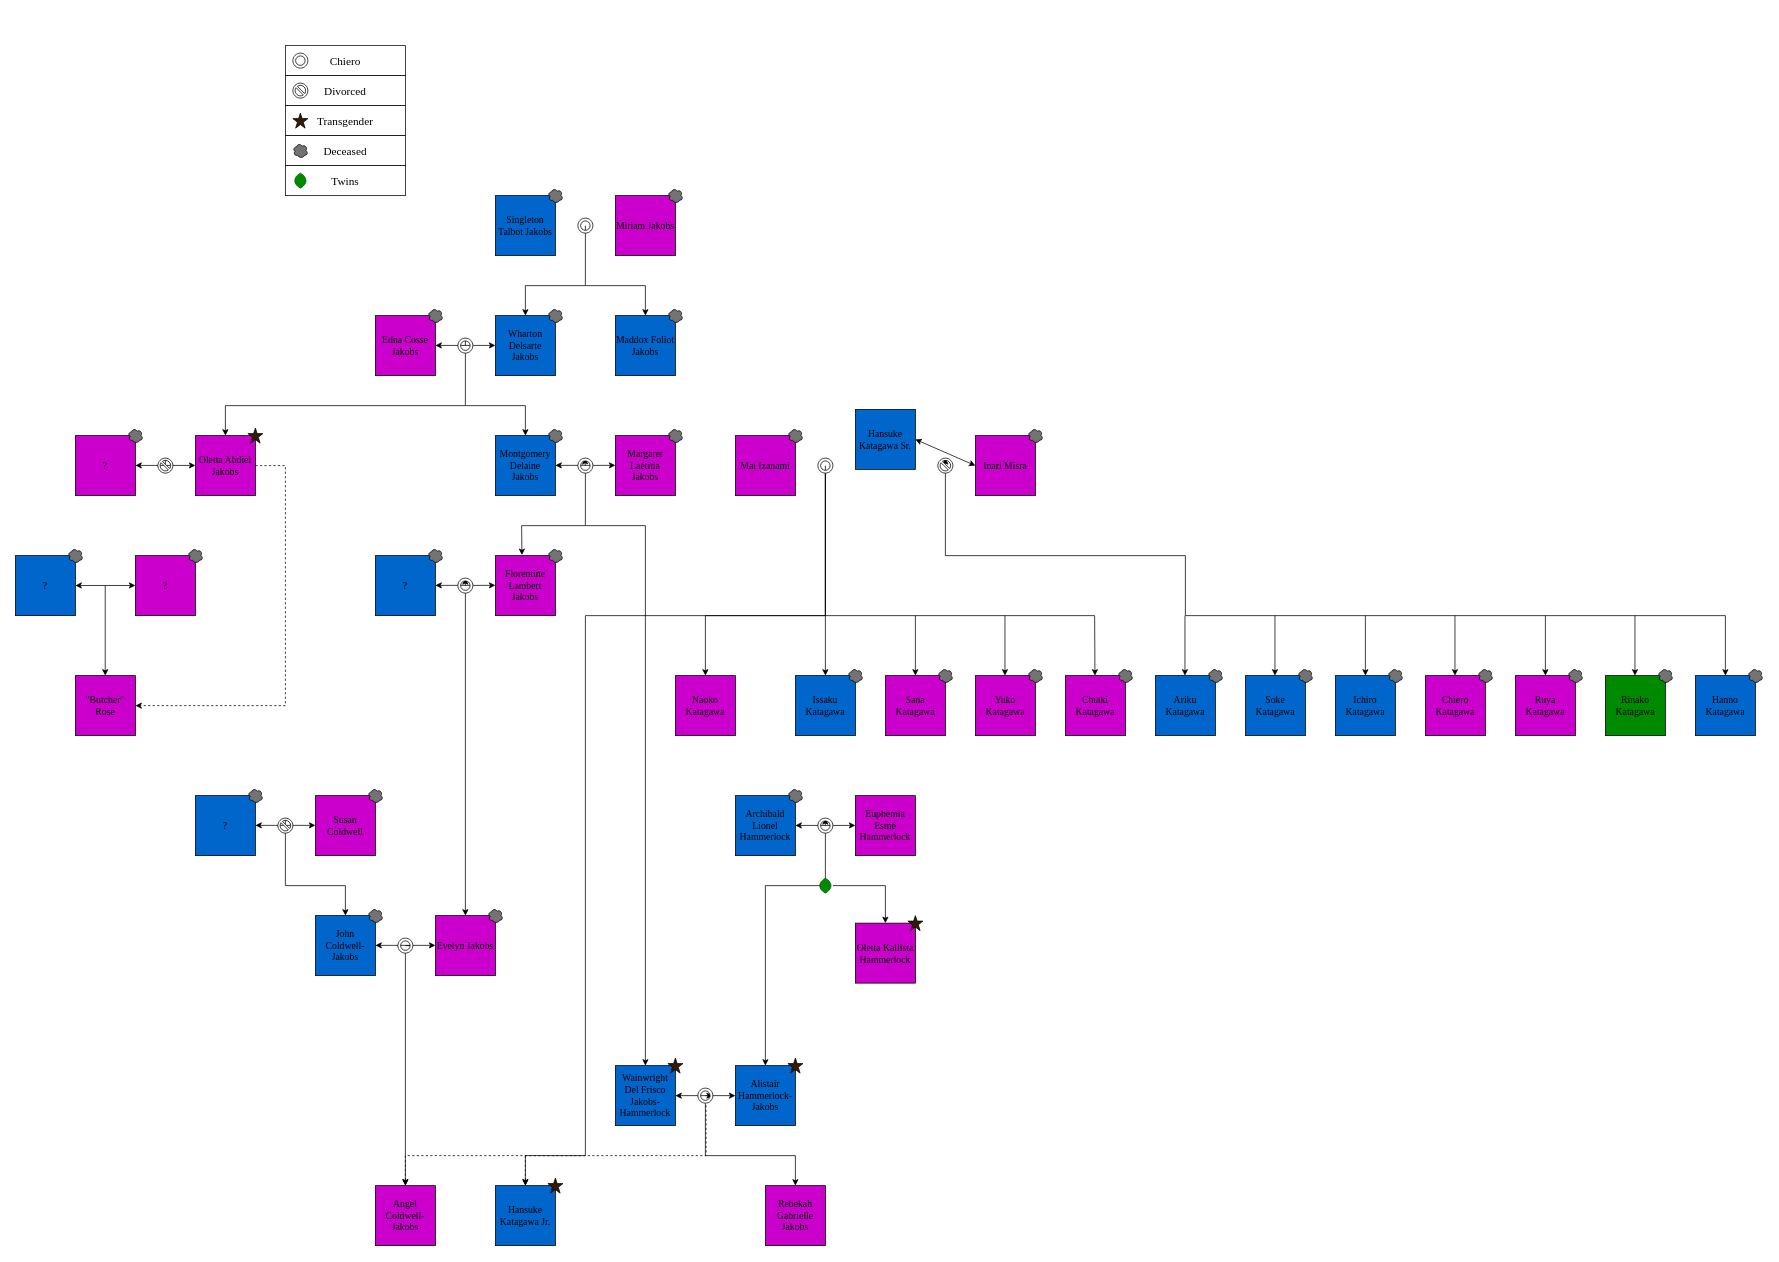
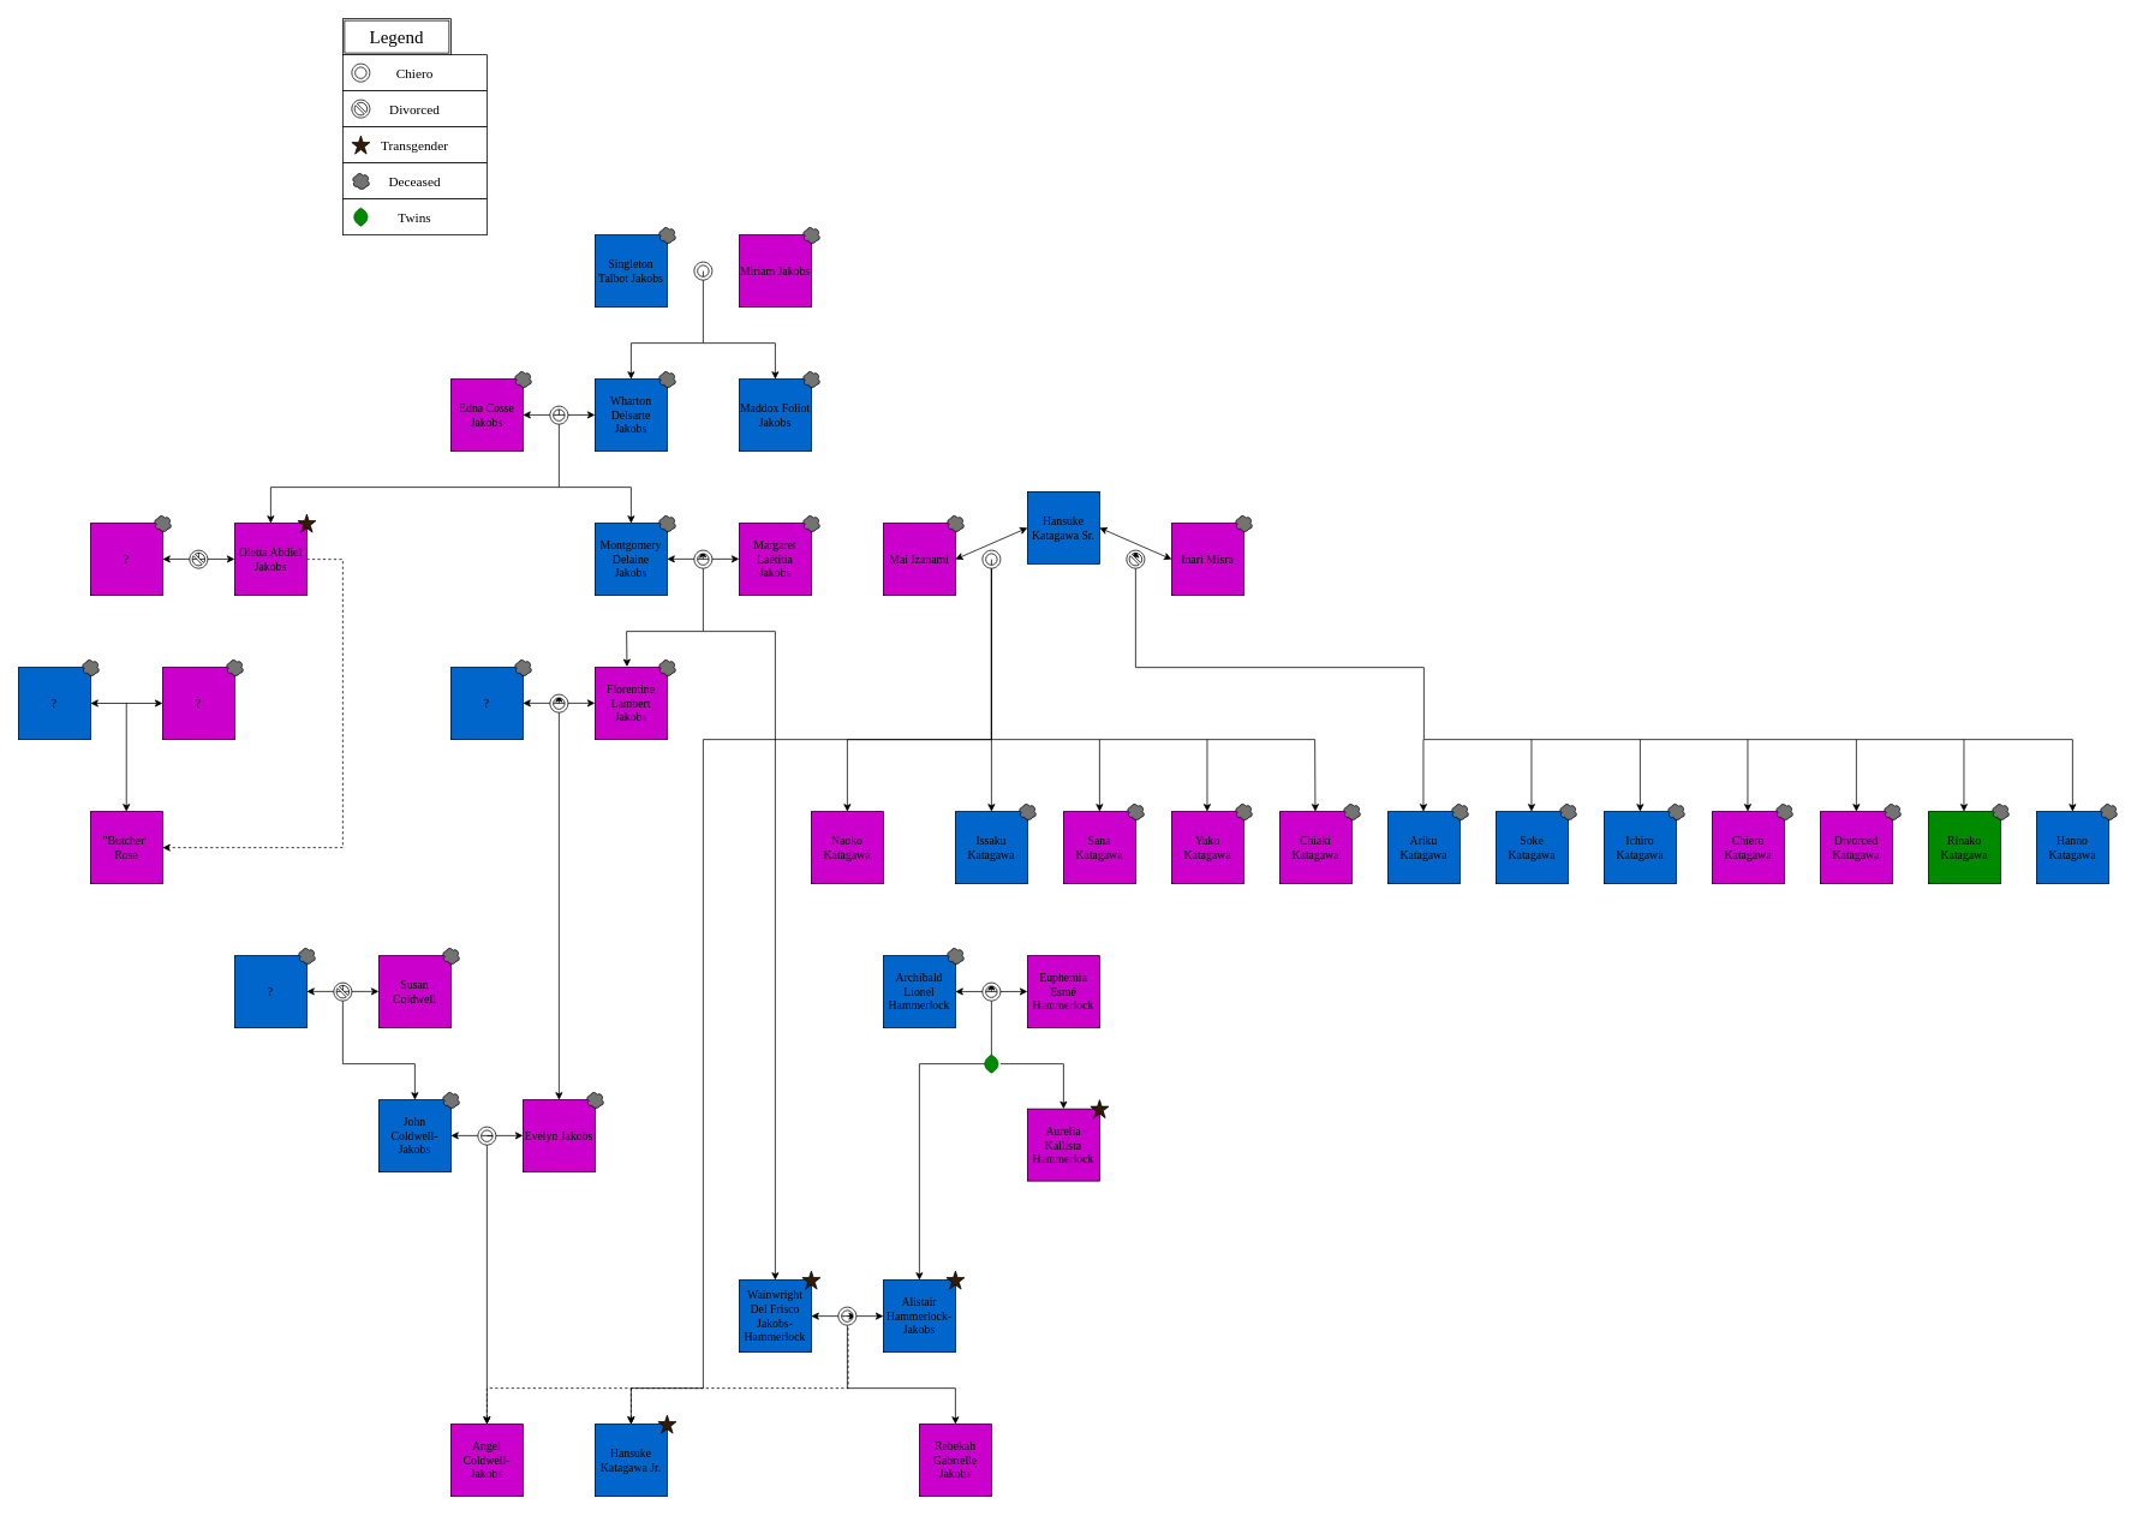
+ <mxCell id="26" value="Legend" style="shape=ext;double=1;rounded=0;whiteSpace=wrap;html=1;hachureGap=4;fontFamily=Architects Daughter;fontSource=https%3A%2F%2Ffonts.googleapis.com%2Fcss%3Ffamily%3DArchitects%2BDaughter;fontSize=20;" vertex="1" parent="1"><mxGeometry x="380" y="20" width="120" height="40" as="geometry" /></mxCell>
+ <mxCell id="107" value="" style="endArrow=classic;startArrow=classic;html=1;rounded=0;exitX=1;exitY=0.5;exitDx=0;exitDy=0;entryX=0;entryY=0.5;entryDx=0;entryDy=0;" edge="1" parent="1" source="106" target="105"><mxGeometry width="50" height="50" relative="1" as="geometry"><mxPoint x="1090" y="660" as="sourcePoint" /><mxPoint x="1140" y="610" as="targetPoint" /></mxGeometry></mxCell>
- <mxCell id="119" value="Ruya Katagawa" style="rounded=0;whiteSpace=wrap;html=1;hachureGap=4;fontFamily=Architects Daughter;fontSize=13;fontSource=https%3A%2F%2Ffonts.googleapis.com%2Fcss%3Ffamily%3DArchitects%2BDaughter;labelBackgroundColor=none;labelBorderColor=none;fillColor=#CC00CC;" vertex="1" parent="1"><mxGeometry x="2020" y="900" width="80" height="80" as="geometry" /></mxCell>
+ <mxCell id="119" value="Divorced Katagawa" style="rounded=0;whiteSpace=wrap;html=1;hachureGap=4;fontFamily=Architects Daughter;fontSize=13;fontSource=https%3A%2F%2Ffonts.googleapis.com%2Fcss%3Ffamily%3DArchitects%2BDaughter;labelBackgroundColor=none;labelBorderColor=none;fillColor=#CC00CC;" vertex="1" parent="1"><mxGeometry x="2020" y="900" width="80" height="80" as="geometry" /></mxCell>
- <mxCell id="82" value="Oletta Kallista Hammerlock" style="rounded=0;whiteSpace=wrap;html=1;hachureGap=4;fontFamily=Architects Daughter;fontSize=13;fontSource=https%3A%2F%2Ffonts.googleapis.com%2Fcss%3Ffamily%3DArchitects%2BDaughter;labelBackgroundColor=none;labelBorderColor=none;fillColor=#CC00CC;" vertex="1" parent="1"><mxGeometry x="1140" y="1230" width="80" height="80" as="geometry" /></mxCell>
+ <mxCell id="82" value="Aurelia Kallista Hammerlock" style="rounded=0;whiteSpace=wrap;html=1;hachureGap=4;fontFamily=Architects Daughter;fontSize=13;fontSource=https%3A%2F%2Ffonts.googleapis.com%2Fcss%3Ffamily%3DArchitects%2BDaughter;labelBackgroundColor=none;labelBorderColor=none;fillColor=#CC00CC;" vertex="1" parent="1"><mxGeometry x="1140" y="1230" width="80" height="80" as="geometry" /></mxCell>
